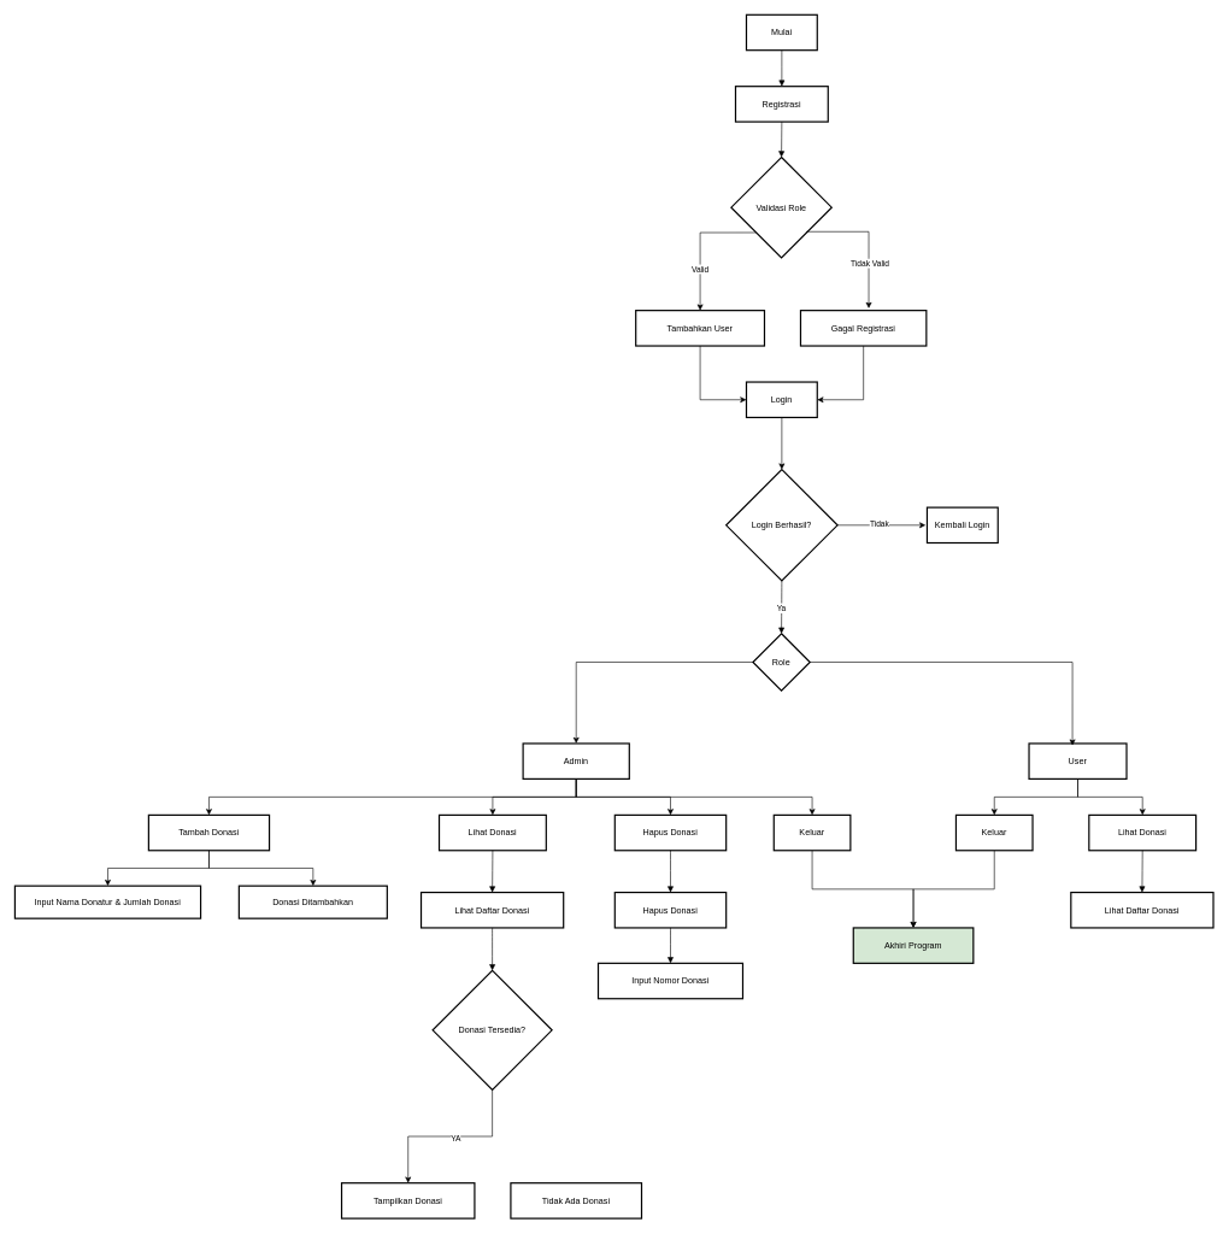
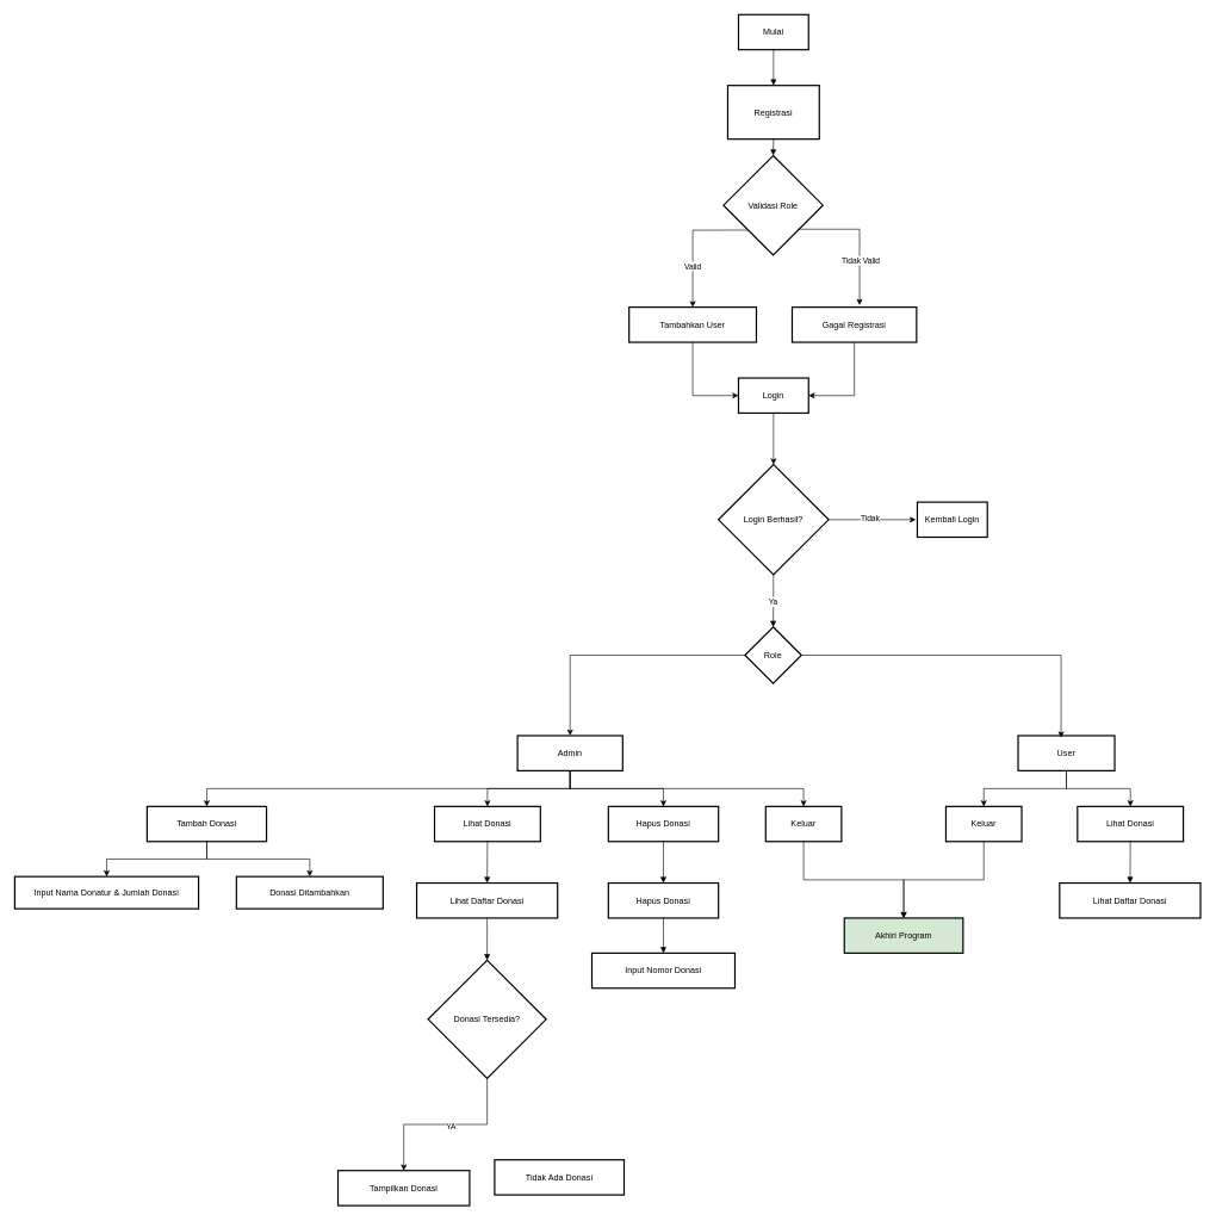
- <mxCell id="3" value="Registrasi" style="whiteSpace=wrap;strokeWidth=2;" parent="1" vertex="1"><mxGeometry x="1017" y="119" width="128" height="49" as="geometry" /></mxCell>
+ <mxCell id="3" value="Registrasi" style="whiteSpace=wrap;strokeWidth=2;" parent="1" vertex="1"><mxGeometry x="1017" y="119" width="128" height="75" as="geometry" /></mxCell>
- <mxCell id="46" value="Tidak Ada Donasi" style="whiteSpace=wrap;strokeWidth=2;" parent="1" vertex="1"><mxGeometry x="706" y="1636" width="181" height="49" as="geometry" /></mxCell>
+ <mxCell id="46" value="Tidak Ada Donasi" style="whiteSpace=wrap;strokeWidth=2;" parent="1" vertex="1"><mxGeometry x="691" y="1621" width="181" height="49" as="geometry" /></mxCell>
